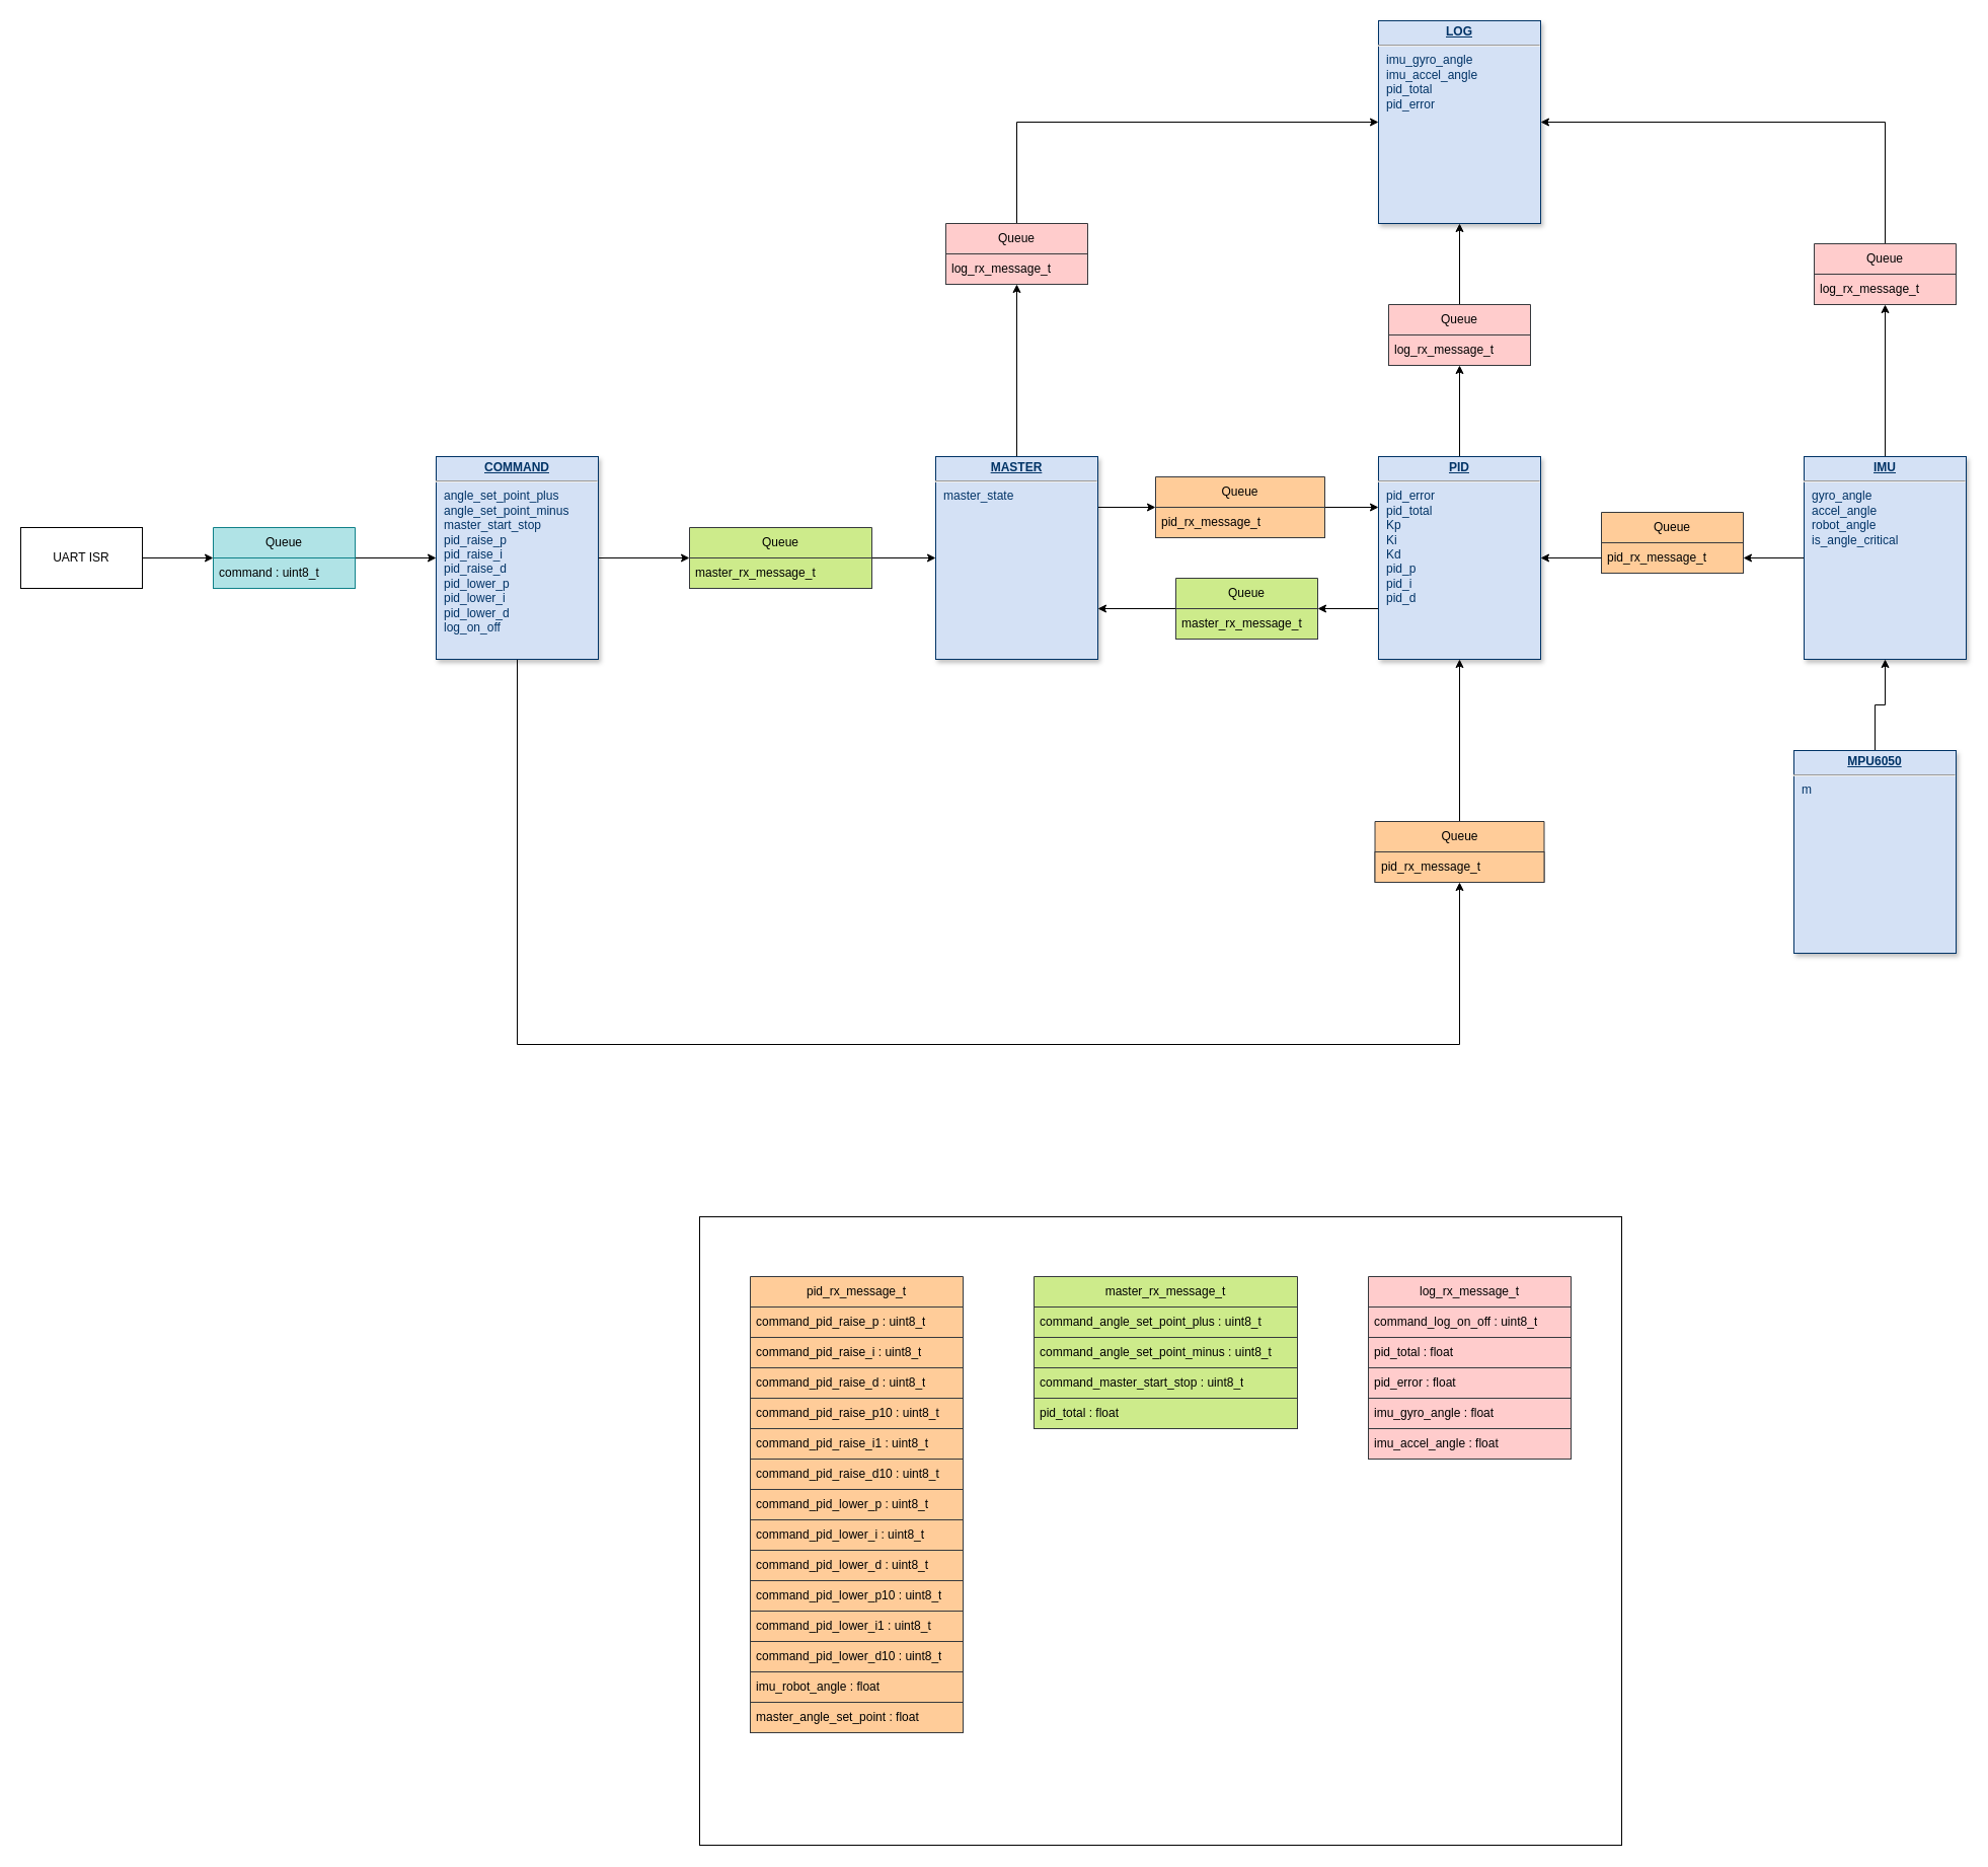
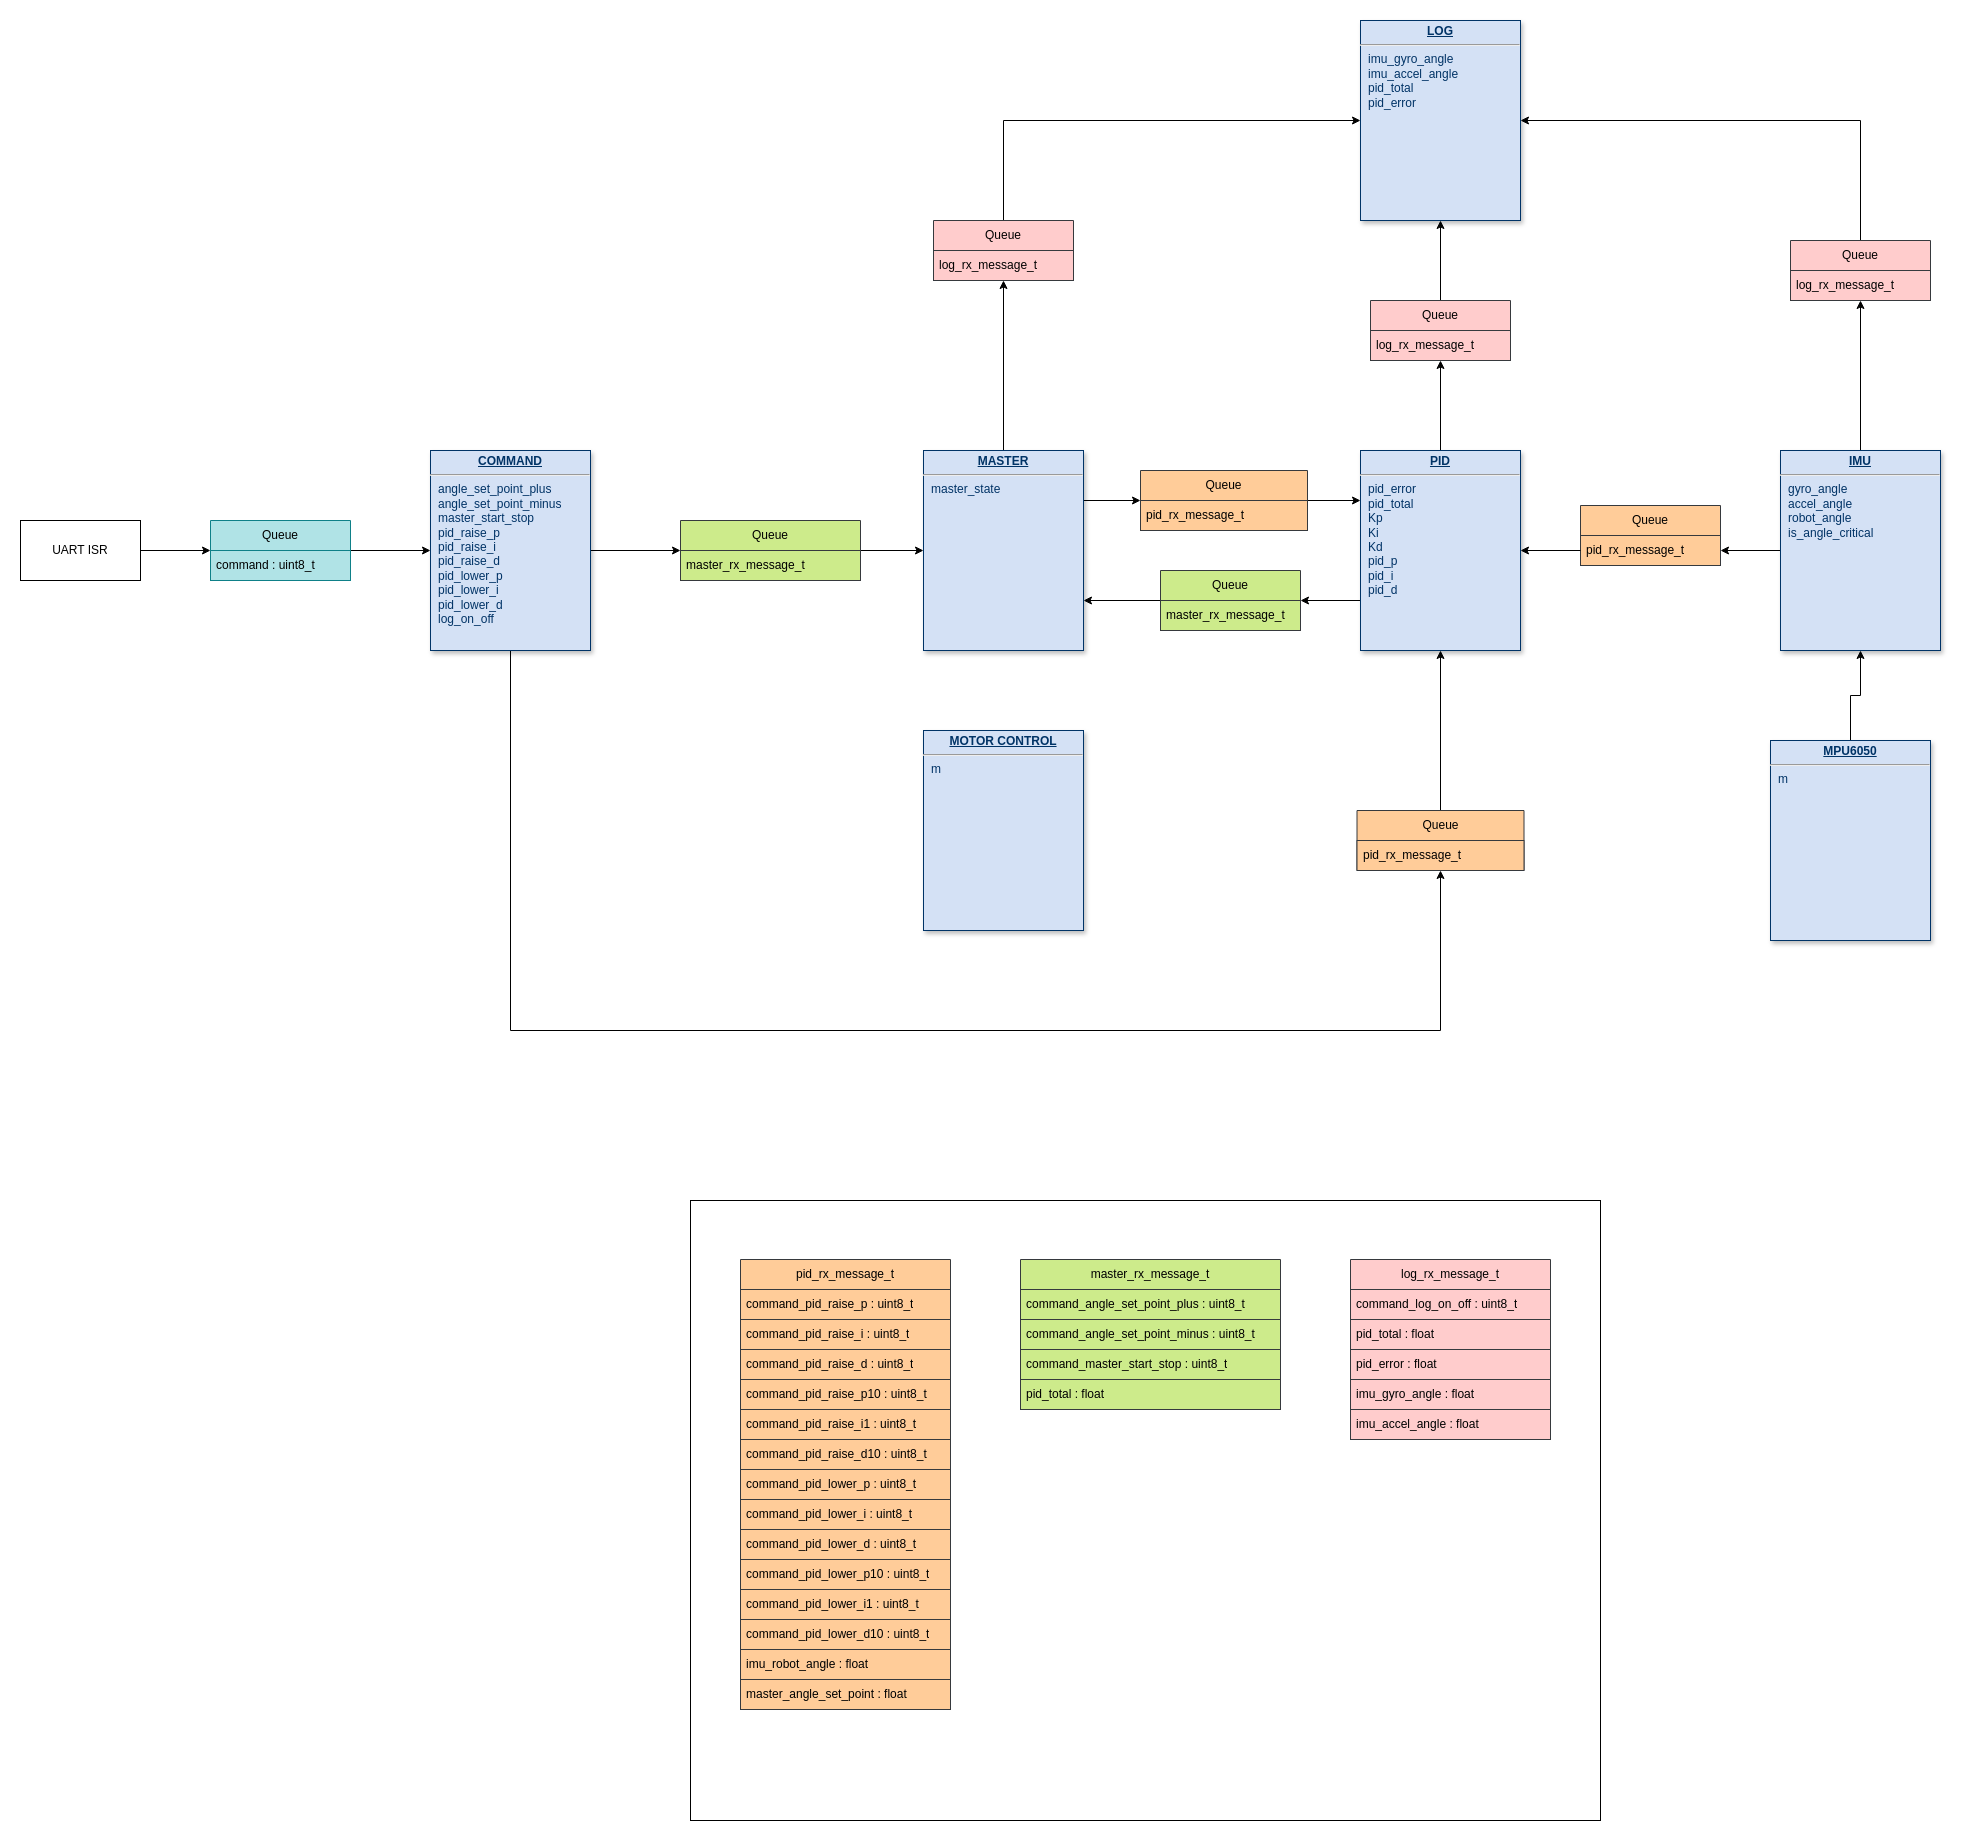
+ <mxCell id="16" value="&lt;p style=&quot;margin: 0px; margin-top: 4px; text-align: center; text-decoration: underline;&quot;&gt;&lt;b&gt;MOTOR CONTROL&lt;/b&gt;&lt;/p&gt;&lt;hr&gt;&lt;p style=&quot;margin: 0px; margin-left: 8px;&quot;&gt;m&lt;/p&gt;&lt;p style=&quot;margin: 0px; margin-left: 8px;&quot;&gt;&lt;br&gt;&lt;/p&gt;" style="verticalAlign=top;align=left;overflow=fill;fontSize=12;fontFamily=Helvetica;html=1;strokeColor=#003366;shadow=1;fillColor=#D4E1F5;fontColor=#003366" parent="1" vertex="1"><mxGeometry x="923" y="730" width="160" height="200" as="geometry" /></mxCell>
